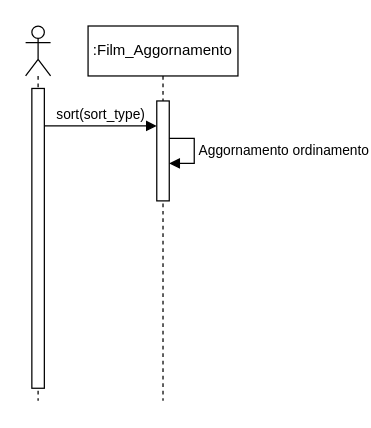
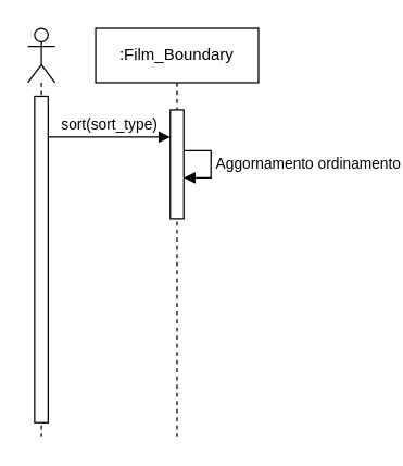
- <mxCell id="4" value=":Film_Aggornamento" style="shape=umlLifeline;perimeter=lifelinePerimeter;whiteSpace=wrap;html=1;container=1;dropTarget=0;collapsible=0;recursiveResize=0;outlineConnect=0;portConstraint=eastwest;newEdgeStyle={&quot;curved&quot;:0,&quot;rounded&quot;:0};" vertex="1" parent="1"><mxGeometry x="70" y="20" width="120" height="300" as="geometry" /></mxCell>
+ <mxCell id="4" value=":Film_Boundary" style="shape=umlLifeline;perimeter=lifelinePerimeter;whiteSpace=wrap;html=1;container=1;dropTarget=0;collapsible=0;recursiveResize=0;outlineConnect=0;portConstraint=eastwest;newEdgeStyle={&quot;curved&quot;:0,&quot;rounded&quot;:0};" vertex="1" parent="1"><mxGeometry x="70" y="20" width="120" height="300" as="geometry" /></mxCell>
